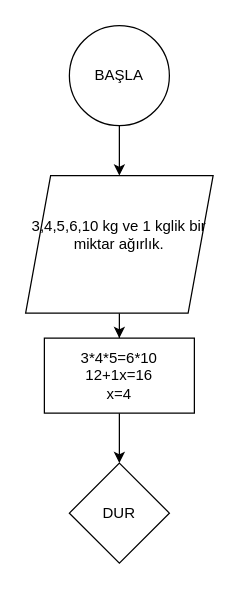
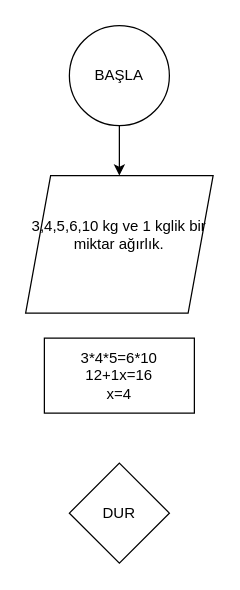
- <mxCell id="5" value="" style="edgeStyle=orthogonalEdgeStyle;rounded=0;orthogonalLoop=1;jettySize=auto;html=1;" edge="1" parent="1" source="6" target="8"><mxGeometry relative="1" as="geometry" /></mxCell>
- <mxCell id="7" value="" style="edgeStyle=orthogonalEdgeStyle;rounded=0;orthogonalLoop=1;jettySize=auto;html=1;" edge="1" parent="1" source="8" target="2"><mxGeometry relative="1" as="geometry" /></mxCell>
